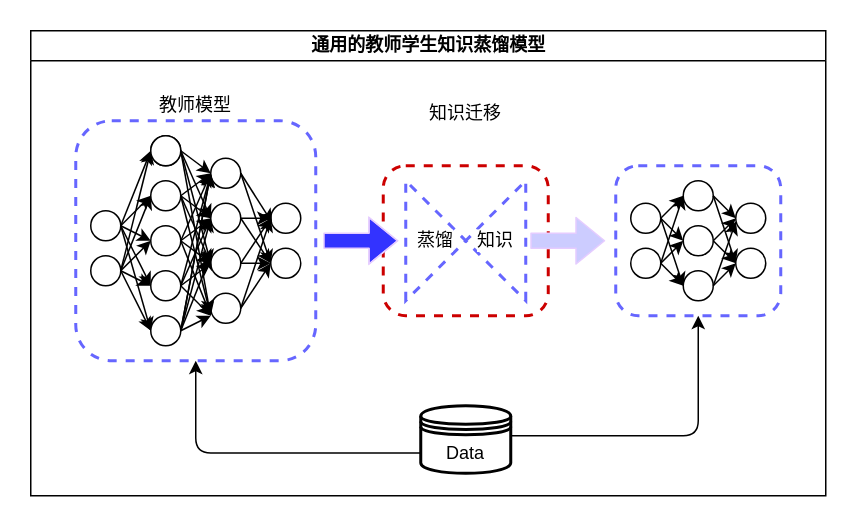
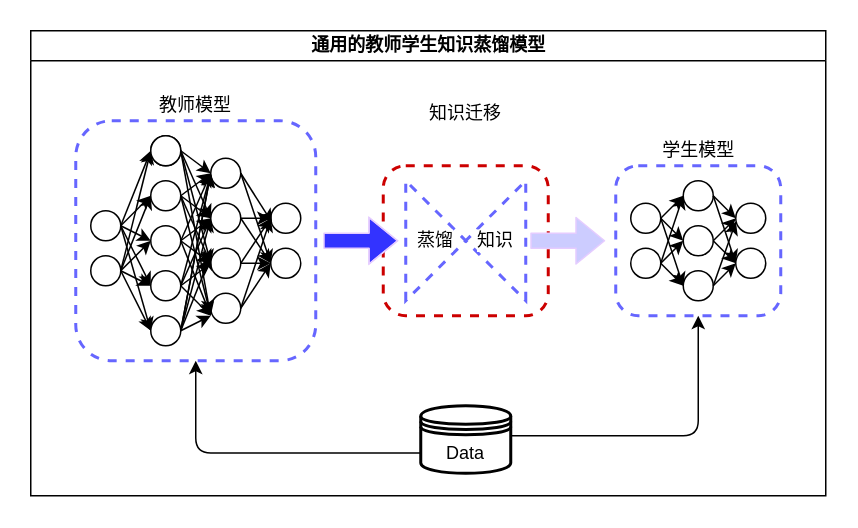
+ <mxCell id="70" value="学生模型" style="text;html=1;strokeColor=none;fillColor=none;align=center;verticalAlign=middle;whiteSpace=wrap;rounded=0;labelBackgroundColor=#ffffff;" parent="2" vertex="1"><mxGeometry x="412.5" y="70" width="65" height="20" as="geometry" /></mxCell>
